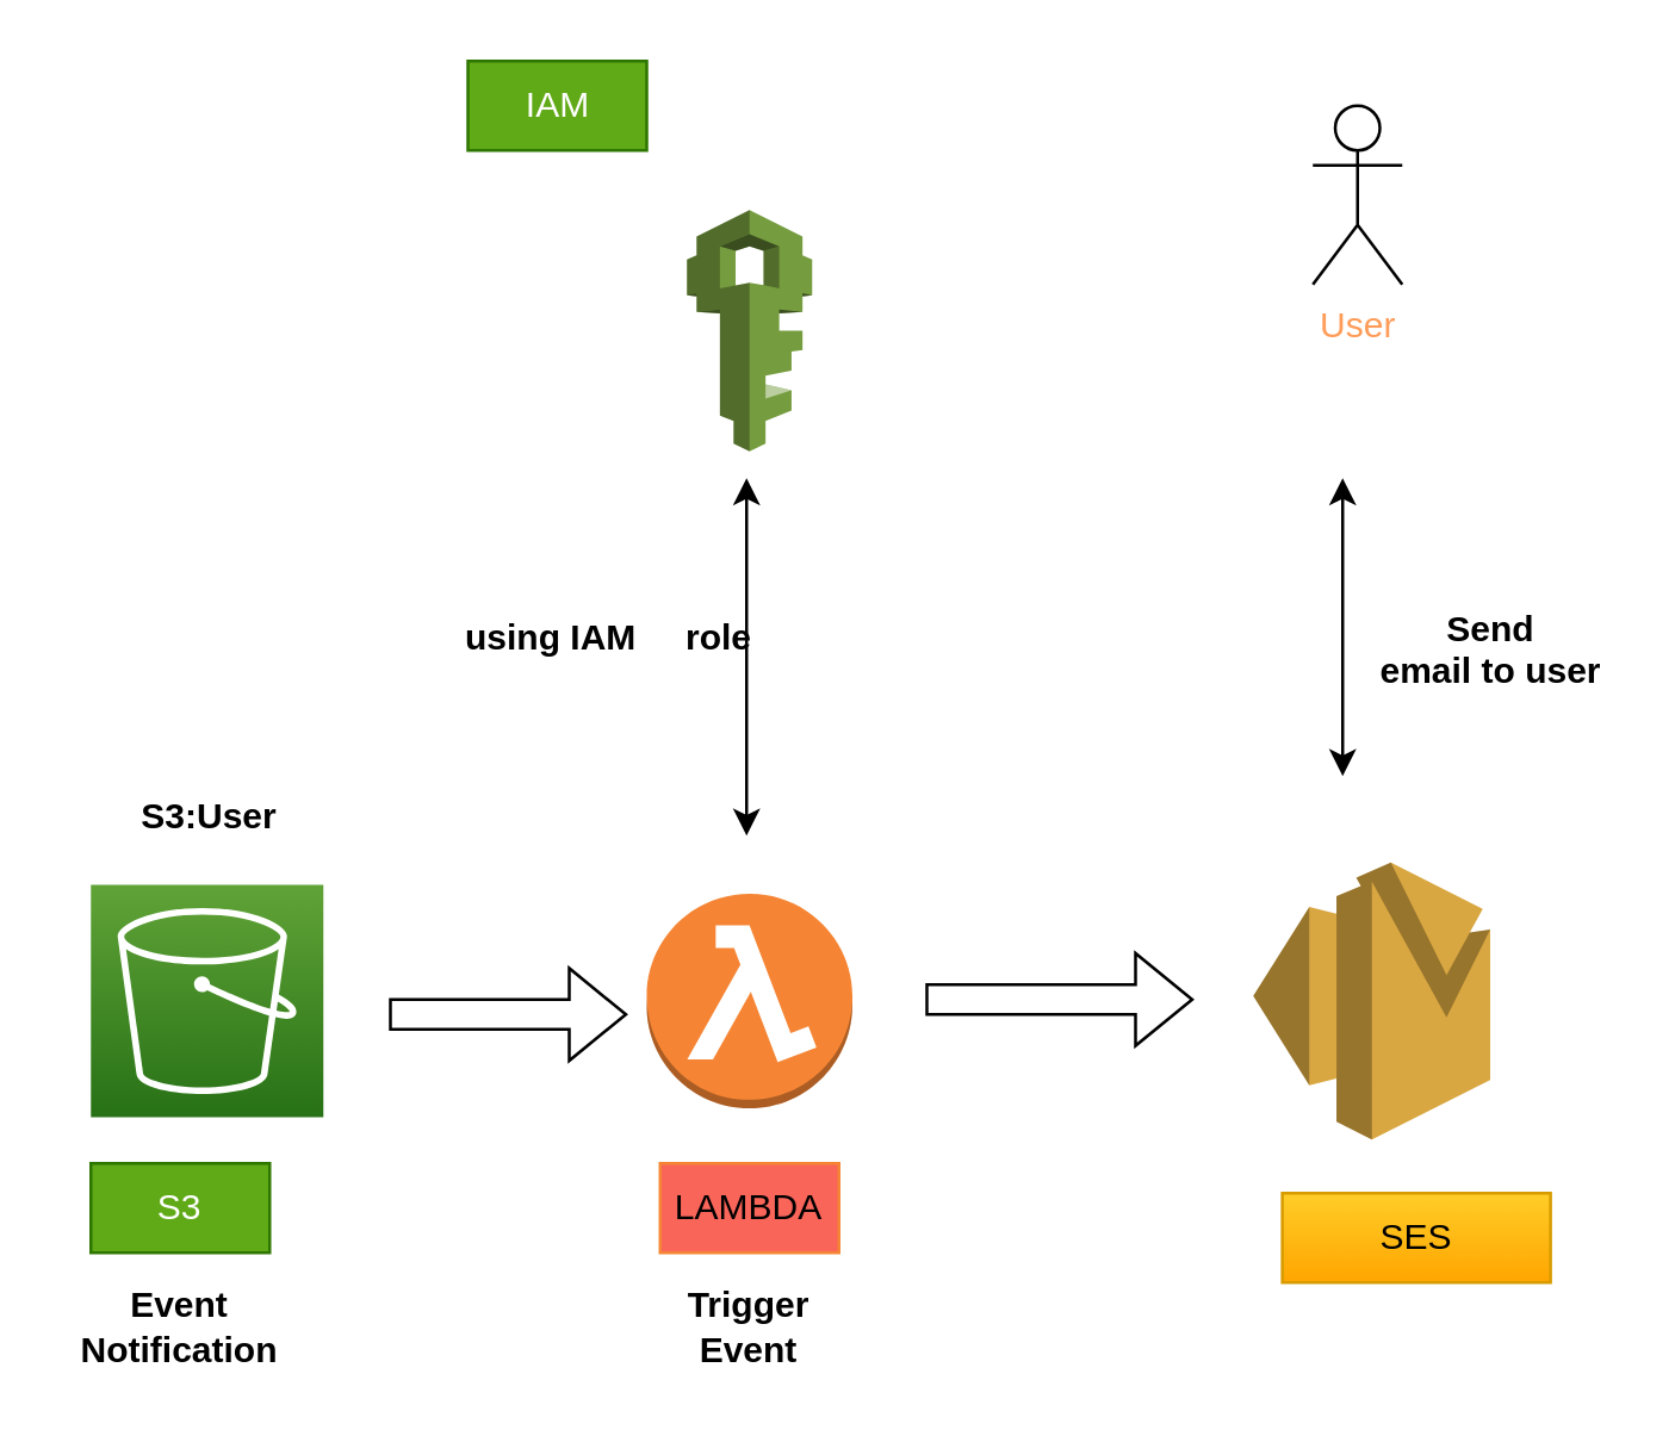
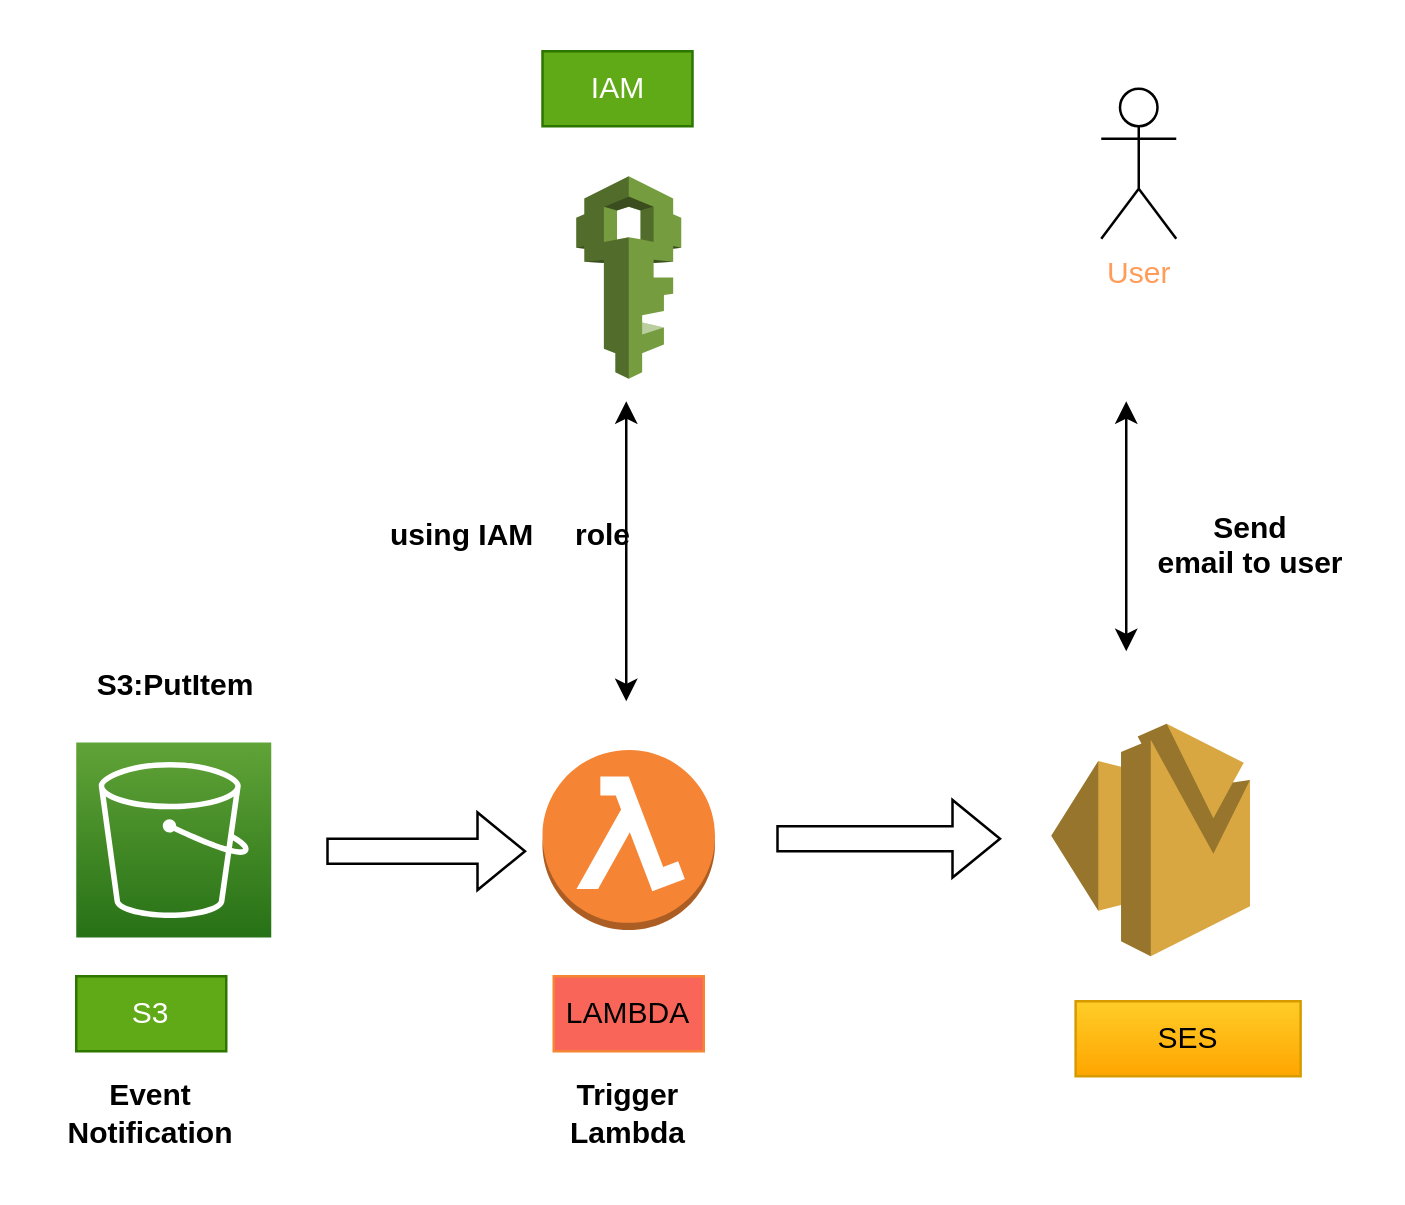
- <mxCell id="15" value="IAM" style="text;html=1;strokeColor=#2D7600;fillColor=#60a917;align=center;verticalAlign=middle;whiteSpace=wrap;rounded=0;fontColor=#ffffff;" parent="1" vertex="1"><mxGeometry x="156.5" y="20" width="60" height="30" as="geometry" /></mxCell>
+ <mxCell id="15" value="IAM" style="text;html=1;strokeColor=#2D7600;fillColor=#60a917;align=center;verticalAlign=middle;whiteSpace=wrap;rounded=0;fontColor=#ffffff;" parent="1" vertex="1"><mxGeometry x="216.5" y="20" width="60" height="30" as="geometry" /></mxCell>
- <mxCell id="19" value="S3:User" style="text;html=1;align=center;verticalAlign=middle;whiteSpace=wrap;rounded=0;fontStyle=1" parent="1" vertex="1"><mxGeometry x="20" y="259" width="100" height="30" as="geometry" /></mxCell>
+ <mxCell id="19" value="S3:PutItem" style="text;html=1;align=center;verticalAlign=middle;whiteSpace=wrap;rounded=0;fontStyle=1" parent="1" vertex="1"><mxGeometry x="20" y="259" width="100" height="30" as="geometry" /></mxCell>
- <mxCell id="18" value="&lt;div&gt;Trigger&lt;/div&gt;&lt;div&gt;Event&lt;/div&gt;" style="text;html=1;strokeColor=none;fillColor=none;align=center;verticalAlign=middle;whiteSpace=wrap;rounded=0;fontStyle=1" parent="1" vertex="1"><mxGeometry x="221" y="430" width="60" height="30" as="geometry" /></mxCell>
+ <mxCell id="18" value="&lt;div&gt;Trigger&lt;/div&gt;&lt;div&gt;Lambda&lt;/div&gt;" style="text;html=1;strokeColor=none;fillColor=none;align=center;verticalAlign=middle;whiteSpace=wrap;rounded=0;fontStyle=1" parent="1" vertex="1"><mxGeometry x="221" y="430" width="60" height="30" as="geometry" /></mxCell>
